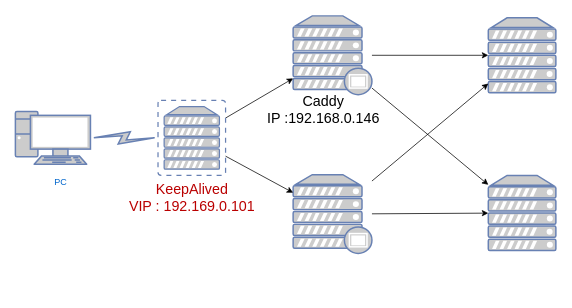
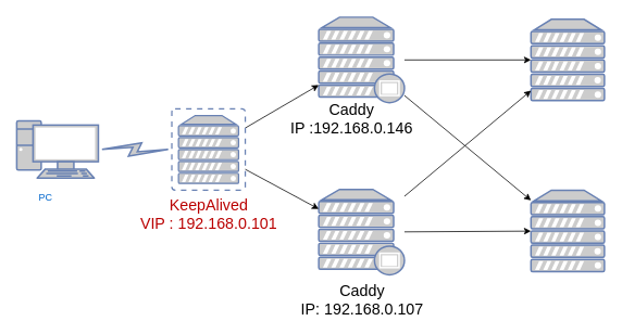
- <mxCell id="18" value="&lt;span style=&quot;color: rgb(0 , 102 , 204)&quot;&gt;PC&lt;/span&gt;" style="text;html=1;align=center;verticalAlign=middle;resizable=0;points=[];autosize=1;" parent="1" vertex="1"><mxGeometry x="65" y="232" width="30" height="20" as="geometry" /></mxCell>
+ <mxCell id="18" value="&lt;span style=&quot;color: rgb(0 , 102 , 204)&quot;&gt;PC&lt;/span&gt;" style="text;html=1;align=center;verticalAlign=middle;resizable=0;points=[];autosize=1;" parent="1" vertex="1"><mxGeometry x="40" y="232" width="30" height="20" as="geometry" /></mxCell>
- <mxCell id="15" value="&lt;span style=&quot;color: rgb(186 , 0 , 0) ; font-size: 19px&quot;&gt;KeepAlived&lt;/span&gt;&lt;br style=&quot;color: rgb(186 , 0 , 0) ; font-size: 19px&quot;&gt;&lt;span style=&quot;color: rgb(186 , 0 , 0) ; font-size: 19px&quot;&gt;VIP : 192.169.0.101&lt;/span&gt;" style="text;html=1;align=center;verticalAlign=middle;resizable=0;points=[];autosize=1;" parent="1" vertex="1"><mxGeometry x="165" y="243" width="180" height="40" as="geometry" /></mxCell>
+ <mxCell id="15" value="&lt;span style=&quot;color: rgb(186 , 0 , 0) ; font-size: 19px&quot;&gt;KeepAlived&lt;/span&gt;&lt;br style=&quot;color: rgb(186 , 0 , 0) ; font-size: 19px&quot;&gt;&lt;span style=&quot;color: rgb(186 , 0 , 0) ; font-size: 19px&quot;&gt;VIP : 192.168.0.101&lt;/span&gt;" style="text;html=1;align=center;verticalAlign=middle;resizable=0;points=[];autosize=1;" parent="1" vertex="1"><mxGeometry x="165" y="243" width="180" height="40" as="geometry" /></mxCell>
+ <mxCell id="17" value="&lt;span style=&quot;font-size: 19px&quot;&gt;Caddy&lt;/span&gt;&lt;br style=&quot;font-size: 19px&quot;&gt;&lt;span style=&quot;font-size: 19px&quot;&gt;IP: 192.168.0.107&lt;/span&gt;" style="text;html=1;align=center;verticalAlign=middle;resizable=0;points=[];autosize=1;" parent="1" vertex="1"><mxGeometry x="357.5" y="348" width="170" height="40" as="geometry" /></mxCell>
